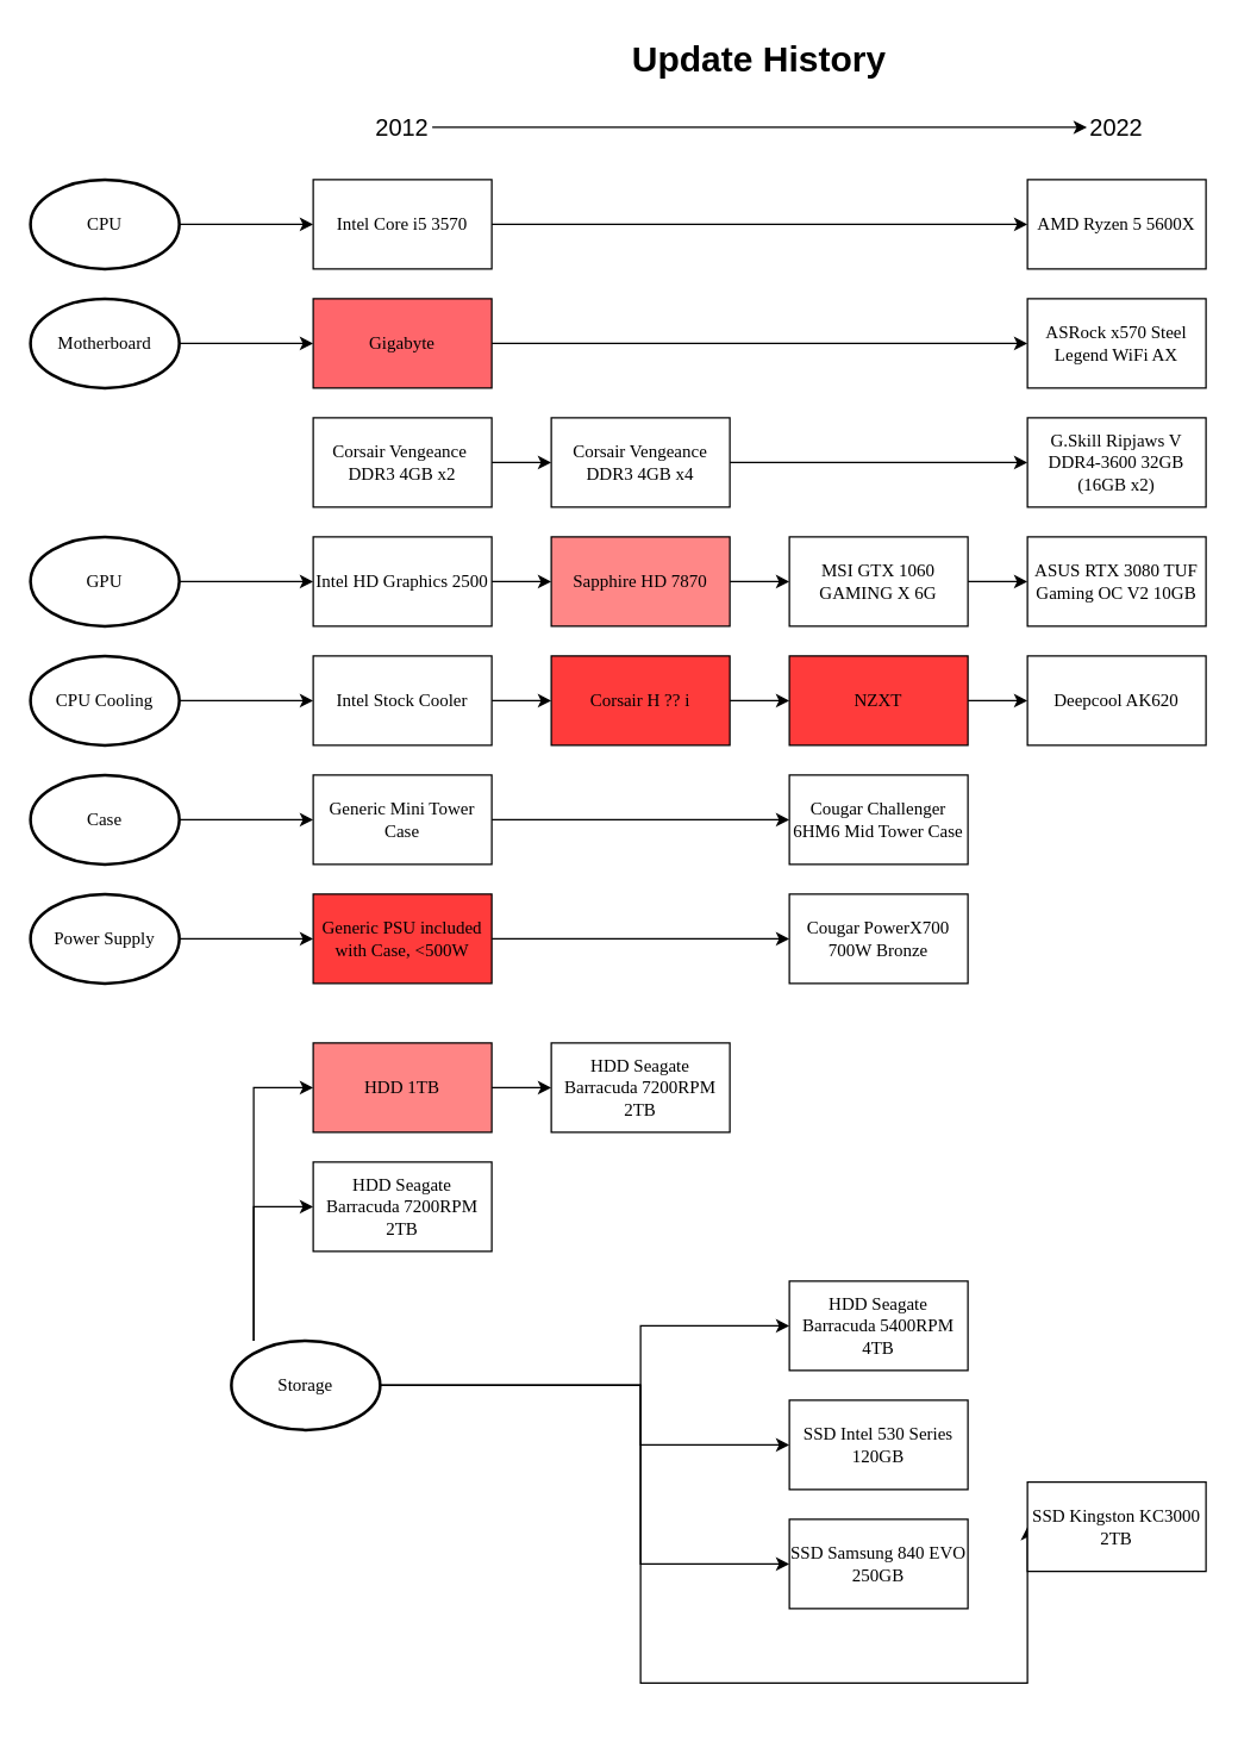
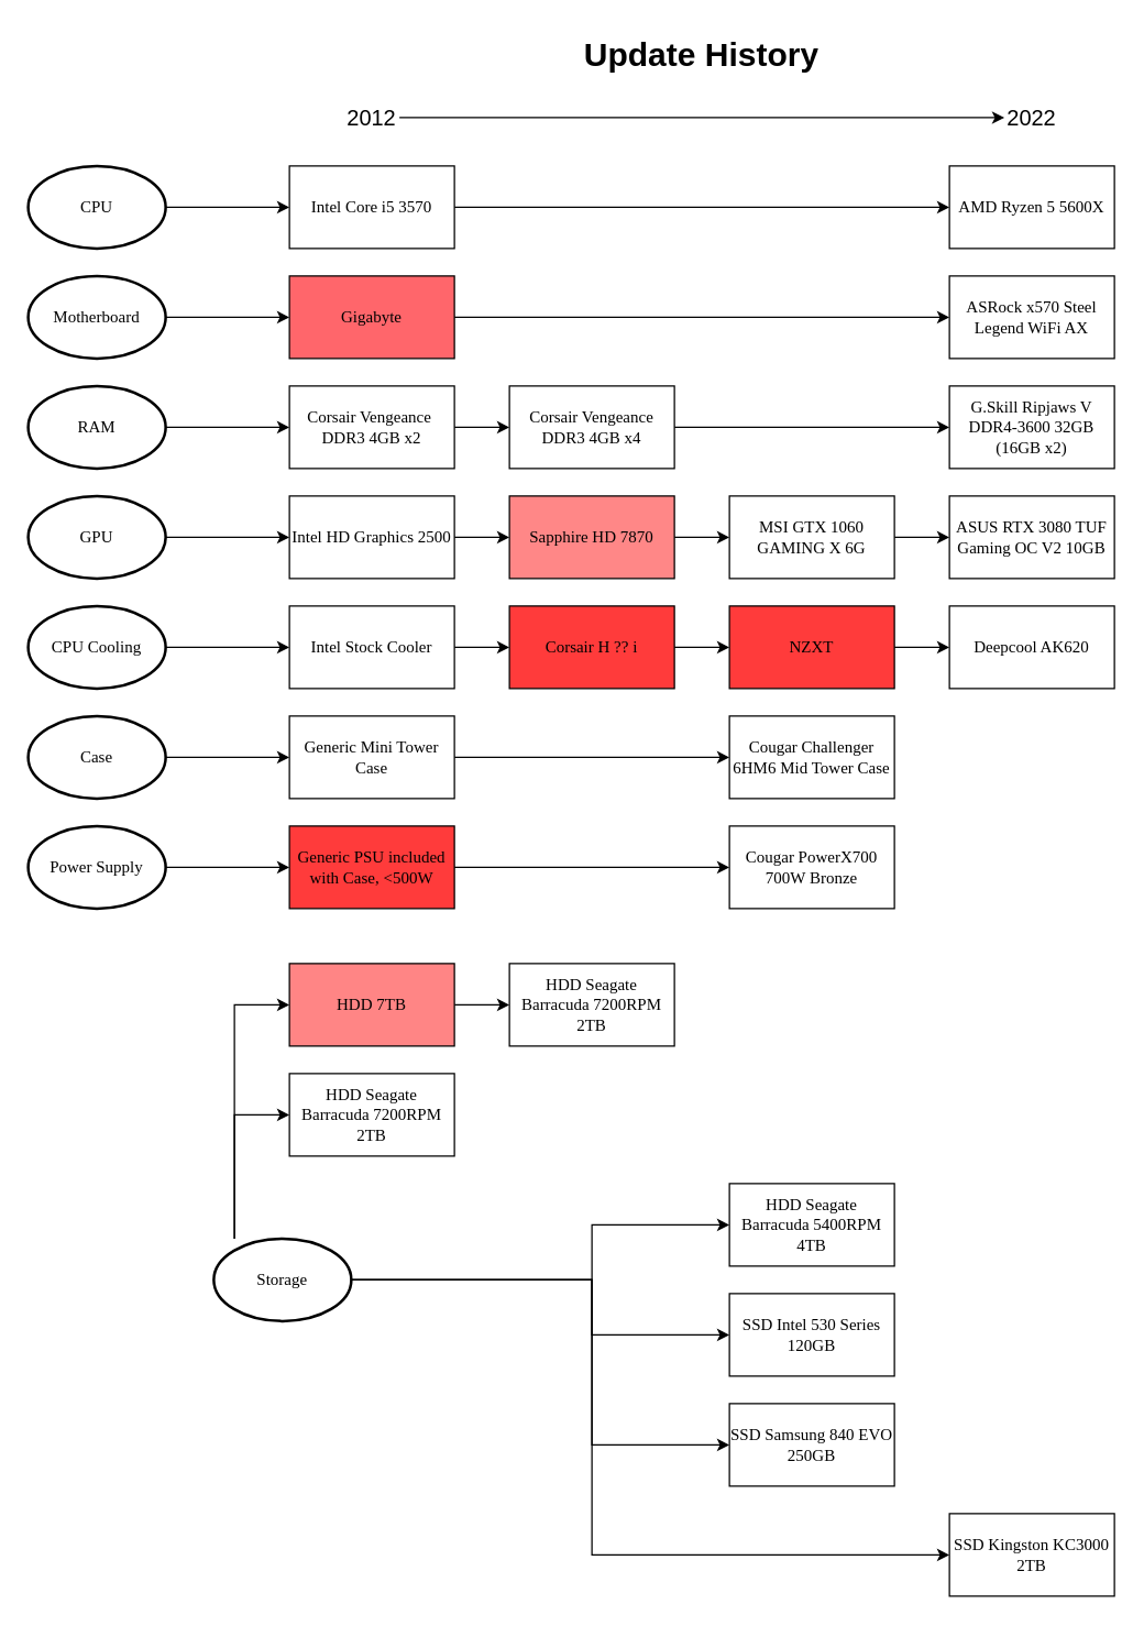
+ <mxCell id="10" value="RAM" style="strokeWidth=2;html=1;shape=mxgraph.flowchart.start_1;whiteSpace=wrap;fontFamily=Verdana;" vertex="1" parent="1"><mxGeometry x="20" y="280" width="100" height="60" as="geometry" /></mxCell>
+ <mxCell id="13" value="" style="endArrow=classic;html=1;rounded=0;exitX=1;exitY=0.5;exitDx=0;exitDy=0;exitPerimeter=0;entryX=0;entryY=0.5;entryDx=0;entryDy=0;fontFamily=Verdana;" edge="1" parent="1" source="10" target="12"><mxGeometry width="50" height="50" relative="1" as="geometry"><mxPoint x="420" y="520" as="sourcePoint" /><mxPoint x="470" y="470" as="targetPoint" /></mxGeometry></mxCell>
- <mxCell id="55" value="&lt;div&gt;HDD 1TB&lt;/div&gt;" style="whiteSpace=wrap;html=1;strokeWidth=1;fontFamily=Verdana;fillColor=#FF8585;" vertex="1" parent="1"><mxGeometry x="210" y="700" width="120" height="60" as="geometry" /></mxCell>
+ <mxCell id="55" value="&lt;div&gt;HDD 7TB&lt;/div&gt;" style="whiteSpace=wrap;html=1;strokeWidth=1;fontFamily=Verdana;fillColor=#FF8585;" vertex="1" parent="1"><mxGeometry x="210" y="700" width="120" height="60" as="geometry" /></mxCell>
- <mxCell id="61" value="&lt;div&gt;SSD Kingston KC3000 2TB&lt;/div&gt;" style="whiteSpace=wrap;html=1;strokeWidth=1;fontFamily=Verdana;" vertex="1" parent="1"><mxGeometry x="690" y="995" width="120" height="60" as="geometry" /></mxCell>
+ <mxCell id="61" value="&lt;div&gt;SSD Kingston KC3000 2TB&lt;/div&gt;" style="whiteSpace=wrap;html=1;strokeWidth=1;fontFamily=Verdana;" vertex="1" parent="1"><mxGeometry x="690" y="1100" width="120" height="60" as="geometry" /></mxCell>
